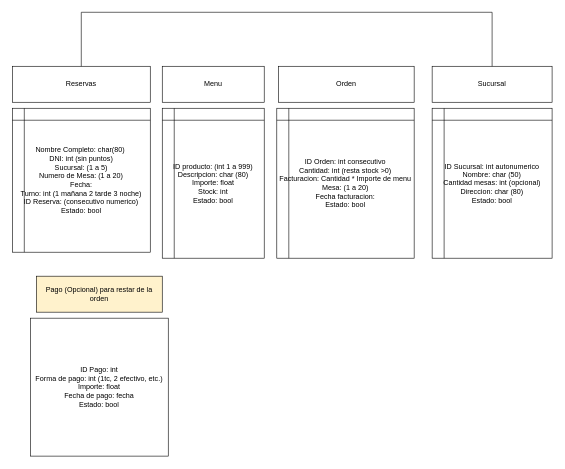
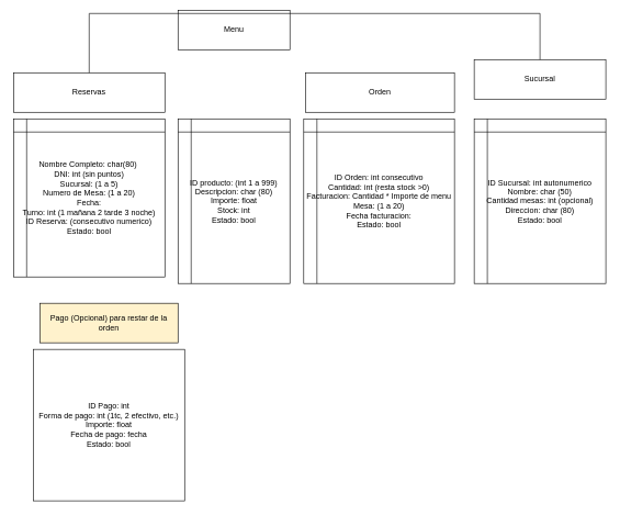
- <mxCell id="7" value="Menu" style="rounded=0;whiteSpace=wrap;html=1;" vertex="1" parent="1"><mxGeometry x="270" y="110" width="170" height="60" as="geometry" /></mxCell>
+ <mxCell id="7" value="Menu" style="rounded=0;whiteSpace=wrap;html=1;" vertex="1" parent="1"><mxGeometry x="270" y="15" width="170" height="60" as="geometry" /></mxCell>
- <mxCell id="8" value="Sucursal" style="rounded=0;whiteSpace=wrap;html=1;" vertex="1" parent="1"><mxGeometry x="720" y="110" width="200" height="60" as="geometry" /></mxCell>
+ <mxCell id="8" value="Sucursal" style="rounded=0;whiteSpace=wrap;html=1;" vertex="1" parent="1"><mxGeometry x="720" y="90" width="200" height="60" as="geometry" /></mxCell>
